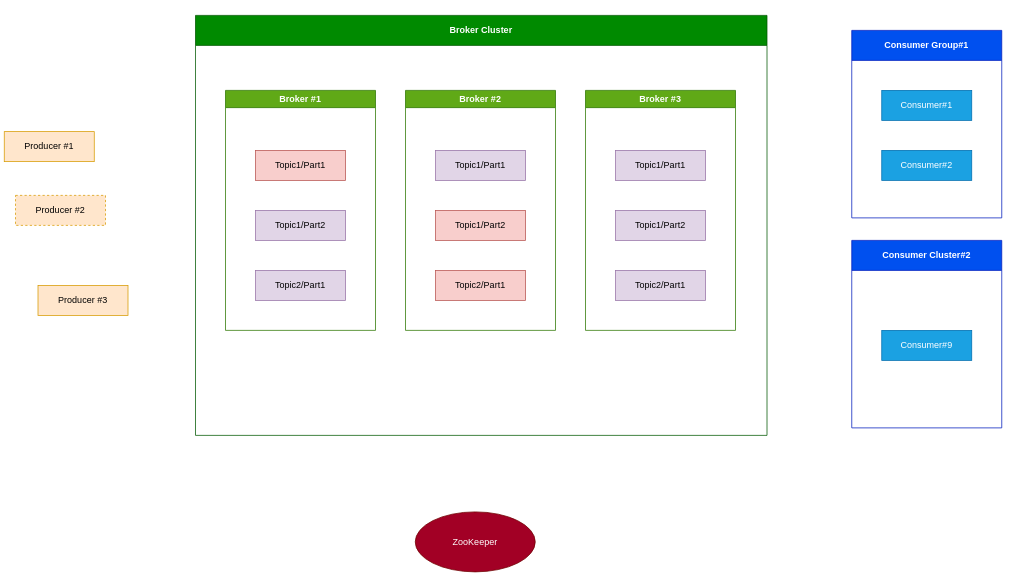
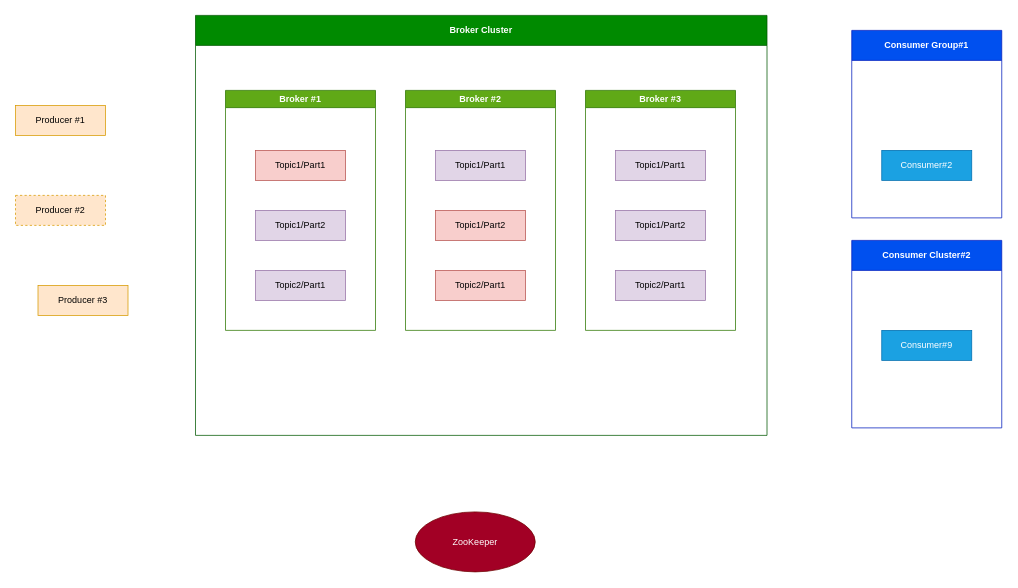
- <mxCell id="20" value="Consumer#1" style="rounded=0;whiteSpace=wrap;html=1;fillColor=#1ba1e2;fontColor=#ffffff;strokeColor=#006EAF;" vertex="1" parent="19"><mxGeometry x="40" y="80" width="120" height="40" as="geometry" /></mxCell>
- <mxCell id="2" value="Producer #1" style="rounded=0;whiteSpace=wrap;html=1;fillColor=#ffe6cc;strokeColor=#d79b00;" vertex="1" parent="1"><mxGeometry x="5" y="175" width="120" height="40" as="geometry" /></mxCell>
+ <mxCell id="2" value="Producer #1" style="rounded=0;whiteSpace=wrap;html=1;fillColor=#ffe6cc;strokeColor=#d79b00;" vertex="1" parent="1"><mxGeometry x="20" y="140" width="120" height="40" as="geometry" /></mxCell>
